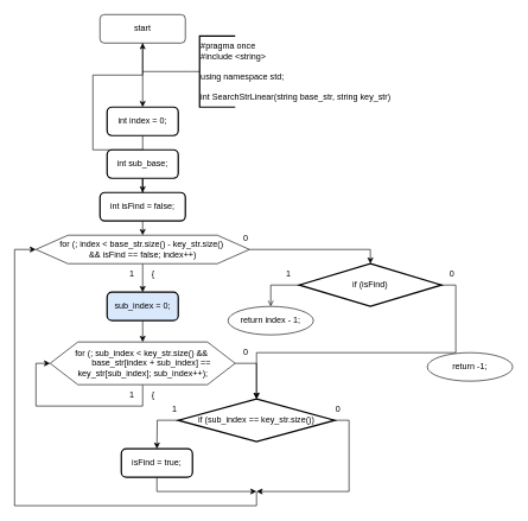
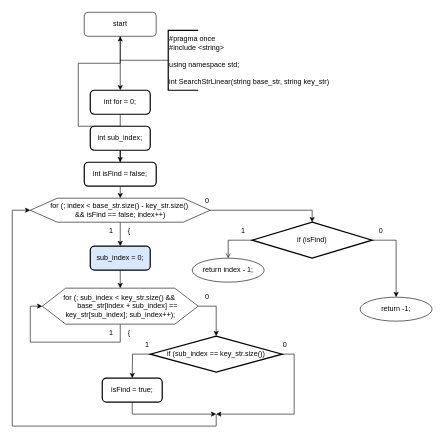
- <mxCell id="7" value="int index = 0;" style="rounded=1;whiteSpace=wrap;html=1;absoluteArcSize=1;arcSize=14;strokeWidth=2;" vertex="1" parent="1"><mxGeometry x="150" y="150" width="100" height="40" as="geometry" /></mxCell>
+ <mxCell id="7" value="int for = 0;" style="rounded=1;whiteSpace=wrap;html=1;absoluteArcSize=1;arcSize=14;strokeWidth=2;" vertex="1" parent="1"><mxGeometry x="150" y="150" width="100" height="40" as="geometry" /></mxCell>
- <mxCell id="9" value="int sub_base;" style="rounded=1;whiteSpace=wrap;html=1;absoluteArcSize=1;arcSize=14;strokeWidth=2;" vertex="1" parent="1"><mxGeometry x="150" y="210" width="100" height="40" as="geometry" /></mxCell>
+ <mxCell id="9" value="int sub_index;" style="rounded=1;whiteSpace=wrap;html=1;absoluteArcSize=1;arcSize=14;strokeWidth=2;" vertex="1" parent="1"><mxGeometry x="150" y="210" width="100" height="40" as="geometry" /></mxCell>
- <mxCell id="35" style="edgeStyle=orthogonalEdgeStyle;rounded=0;orthogonalLoop=1;jettySize=auto;html=1;exitX=1;exitY=0.5;exitDx=0;exitDy=0;exitPerimeter=0;" edge="1" parent="1" source="36" target="28"><mxGeometry relative="1" as="geometry"><mxPoint x="660" y="440" as="targetPoint" /></mxGeometry></mxCell>
+ <mxCell id="35" style="edgeStyle=orthogonalEdgeStyle;rounded=0;orthogonalLoop=1;jettySize=auto;html=1;exitX=1;exitY=0.5;exitDx=0;exitDy=0;exitPerimeter=0;entryX=0.5;entryY=0;entryDx=0;entryDy=0;" edge="1" parent="1" source="36" target="40"><mxGeometry relative="1" as="geometry"><mxPoint x="660" y="440" as="targetPoint" /></mxGeometry></mxCell>
